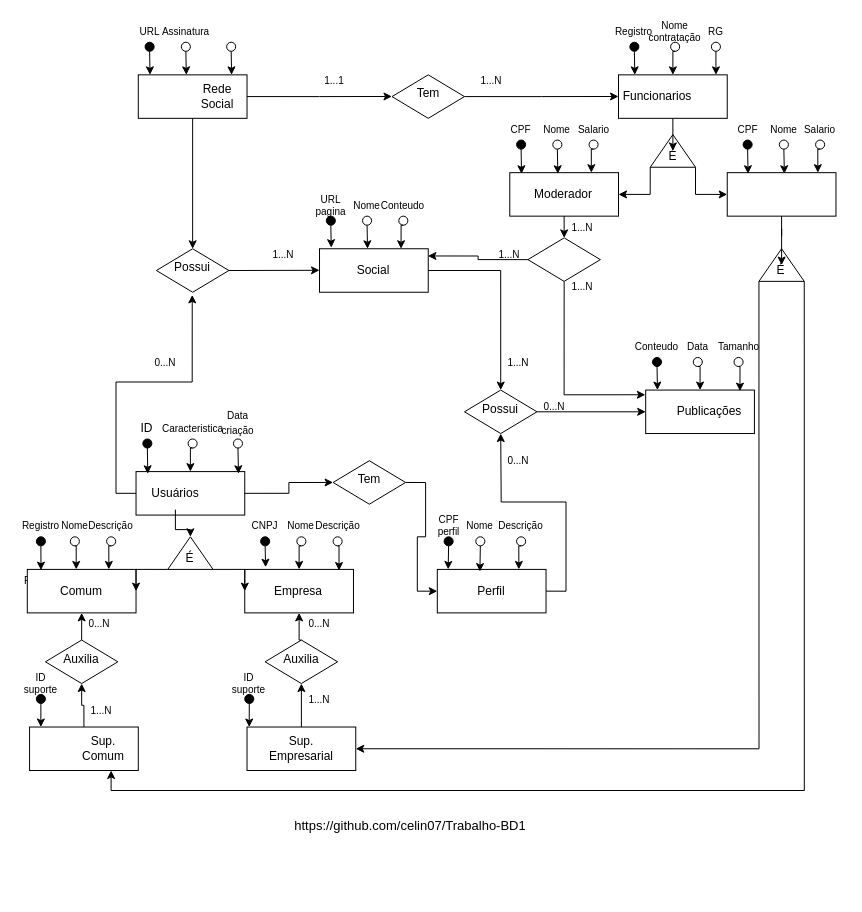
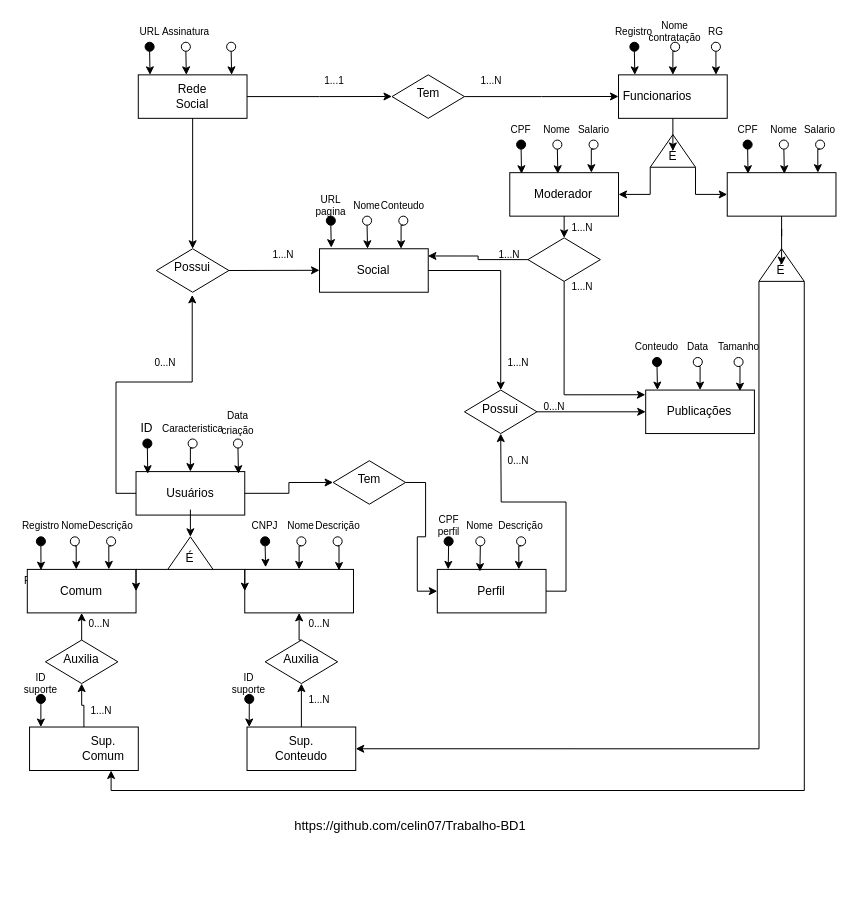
- <mxCell id="54" value="Rede Social" style="text;html=1;strokeColor=none;fillColor=none;align=center;verticalAlign=middle;whiteSpace=wrap;rounded=0;" parent="52" vertex="1"><mxGeometry x="52.182" y="5.435" width="54.365" height="32.609" as="geometry" /></mxCell>
+ <mxCell id="54" value="Rede Social" style="text;html=1;strokeColor=none;fillColor=none;align=center;verticalAlign=middle;whiteSpace=wrap;rounded=0;" parent="52" vertex="1"><mxGeometry x="27.182" y="5.435" width="54.365" height="32.609" as="geometry" /></mxCell>
- <mxCell id="22" value="Publicações" style="text;html=1;strokeColor=none;fillColor=none;align=center;verticalAlign=middle;whiteSpace=wrap;rounded=0;" parent="20" vertex="1"><mxGeometry x="37.182" y="5.435" width="54.365" height="32.609" as="geometry" /></mxCell>
+ <mxCell id="22" value="Publicações" style="text;html=1;strokeColor=none;fillColor=none;align=center;verticalAlign=middle;whiteSpace=wrap;rounded=0;" parent="20" vertex="1"><mxGeometry x="27.182" y="5.435" width="54.365" height="32.609" as="geometry" /></mxCell>
- <mxCell id="128" value="Usuários" style="text;html=1;strokeColor=none;fillColor=none;align=center;verticalAlign=middle;whiteSpace=wrap;rounded=0;" parent="126" vertex="1"><mxGeometry x="12.182" y="5.435" width="54.365" height="32.609" as="geometry" /></mxCell>
+ <mxCell id="128" value="Usuários" style="text;html=1;strokeColor=none;fillColor=none;align=center;verticalAlign=middle;whiteSpace=wrap;rounded=0;" parent="126" vertex="1"><mxGeometry x="27.182" y="5.435" width="54.365" height="32.609" as="geometry" /></mxCell>
- <mxCell id="122" value="Empresa" style="text;html=1;strokeColor=none;fillColor=none;align=center;verticalAlign=middle;whiteSpace=wrap;rounded=0;" parent="120" vertex="1"><mxGeometry x="27.182" y="10.87" width="54.365" height="21.739" as="geometry" /></mxCell>
- <mxCell id="218" value="Sup. Empresarial" style="text;html=1;strokeColor=none;fillColor=none;align=center;verticalAlign=middle;whiteSpace=wrap;rounded=0;" vertex="1" parent="216"><mxGeometry x="27.182" y="10.87" width="54.365" height="21.739" as="geometry" /></mxCell>
+ <mxCell id="218" value="Sup. Conteudo" style="text;html=1;strokeColor=none;fillColor=none;align=center;verticalAlign=middle;whiteSpace=wrap;rounded=0;" vertex="1" parent="216"><mxGeometry x="27.182" y="10.87" width="54.365" height="21.739" as="geometry" /></mxCell>
